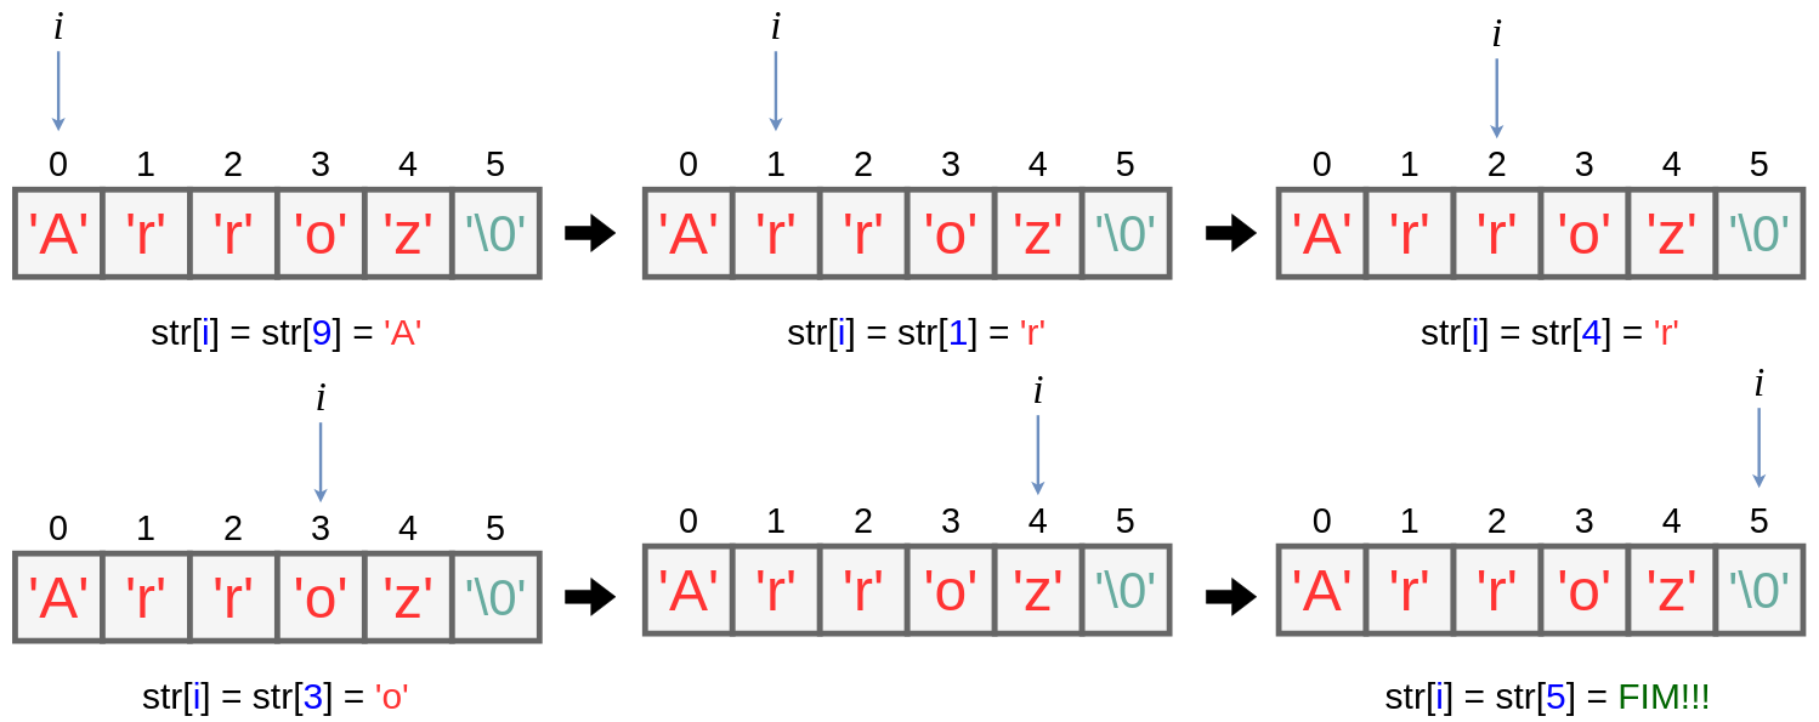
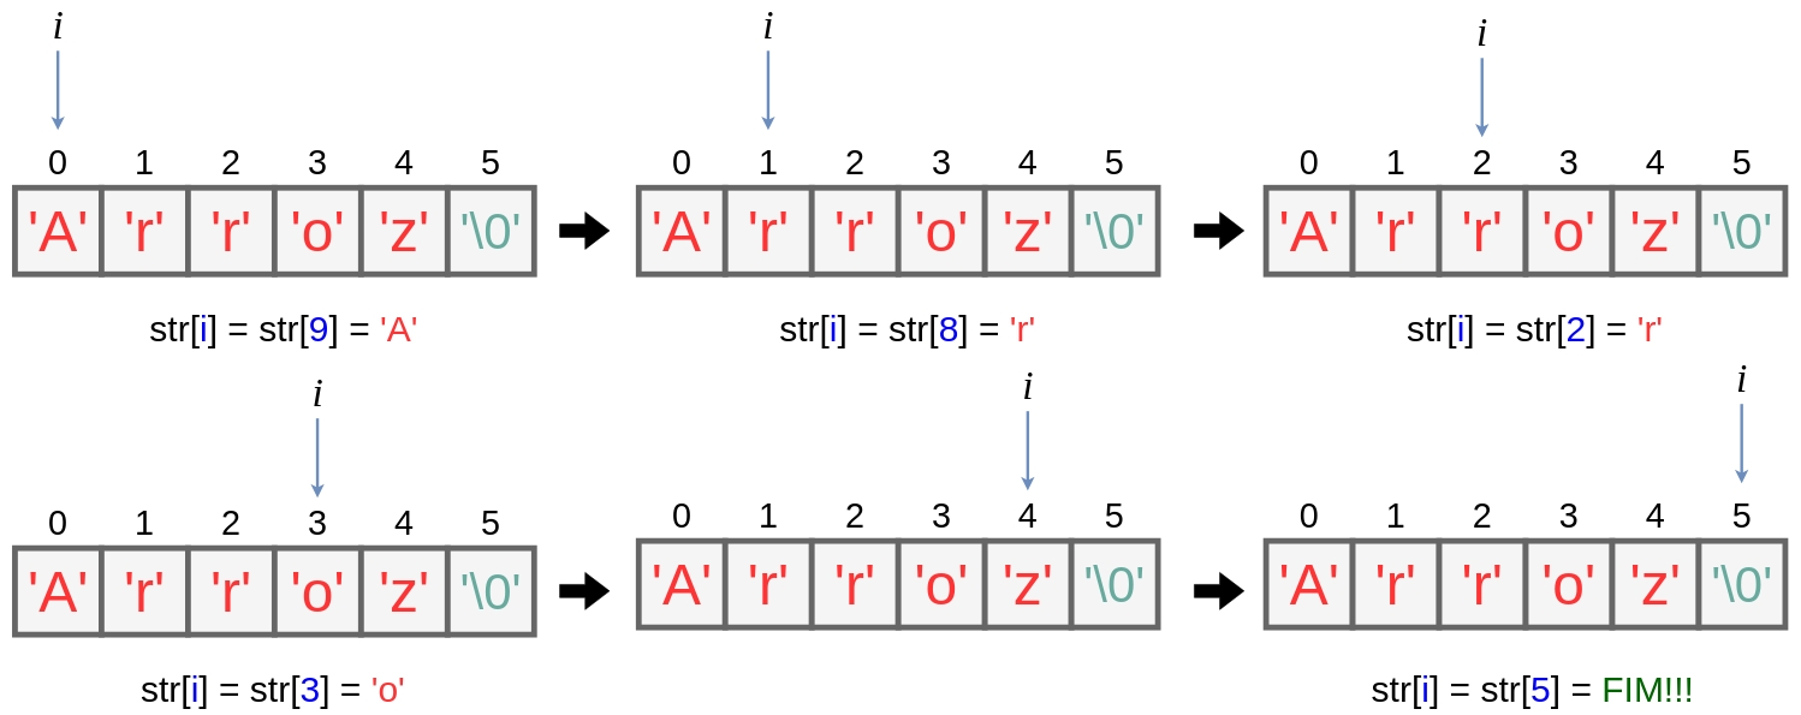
- <mxCell id="31" value="str[&lt;font style=&quot;color: rgb(0, 0, 255);&quot;&gt;i&lt;/font&gt;] = str[&lt;font style=&quot;color: rgb(0, 0, 255);&quot;&gt;1&lt;/font&gt;] = &lt;font style=&quot;color: rgb(255, 51, 51);&quot;&gt;'r'&lt;/font&gt;&amp;nbsp;" style="text;html=1;align=center;verticalAlign=middle;whiteSpace=wrap;rounded=0;fontSize=50;" vertex="1" parent="1"><mxGeometry x="1055" y="440" width="420" height="30" as="geometry" /></mxCell>
+ <mxCell id="31" value="str[&lt;font style=&quot;color: rgb(0, 0, 255);&quot;&gt;i&lt;/font&gt;] = str[&lt;font style=&quot;color: rgb(0, 0, 255);&quot;&gt;8&lt;/font&gt;] = &lt;font style=&quot;color: rgb(255, 51, 51);&quot;&gt;'r'&lt;/font&gt;&amp;nbsp;" style="text;html=1;align=center;verticalAlign=middle;whiteSpace=wrap;rounded=0;fontSize=50;" vertex="1" parent="1"><mxGeometry x="1055" y="440" width="420" height="30" as="geometry" /></mxCell>
- <mxCell id="46" value="str[&lt;font style=&quot;color: rgb(0, 0, 255);&quot;&gt;i&lt;/font&gt;] = str[&lt;font style=&quot;color: rgb(0, 0, 255);&quot;&gt;4&lt;/font&gt;] = &lt;font style=&quot;color: rgb(255, 51, 51);&quot;&gt;'r'&lt;/font&gt;&amp;nbsp;" style="text;html=1;align=center;verticalAlign=middle;whiteSpace=wrap;rounded=0;fontSize=50;" vertex="1" parent="1"><mxGeometry x="1925" y="440" width="420" height="30" as="geometry" /></mxCell>
+ <mxCell id="46" value="str[&lt;font style=&quot;color: rgb(0, 0, 255);&quot;&gt;i&lt;/font&gt;] = str[&lt;font style=&quot;color: rgb(0, 0, 255);&quot;&gt;2&lt;/font&gt;] = &lt;font style=&quot;color: rgb(255, 51, 51);&quot;&gt;'r'&lt;/font&gt;&amp;nbsp;" style="text;html=1;align=center;verticalAlign=middle;whiteSpace=wrap;rounded=0;fontSize=50;" vertex="1" parent="1"><mxGeometry x="1925" y="440" width="420" height="30" as="geometry" /></mxCell>
